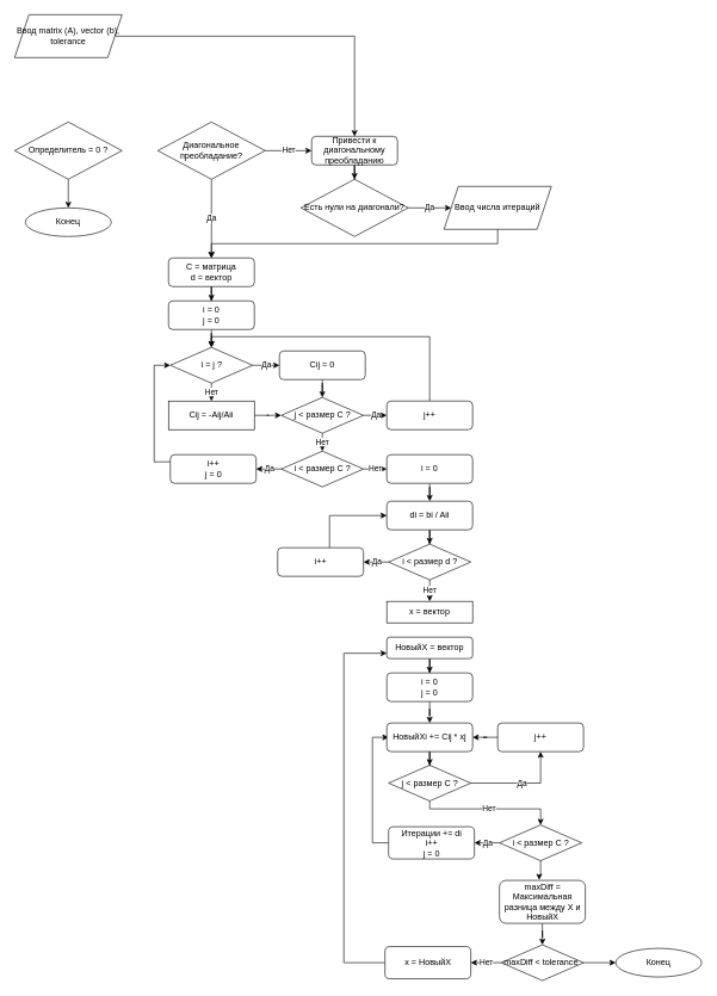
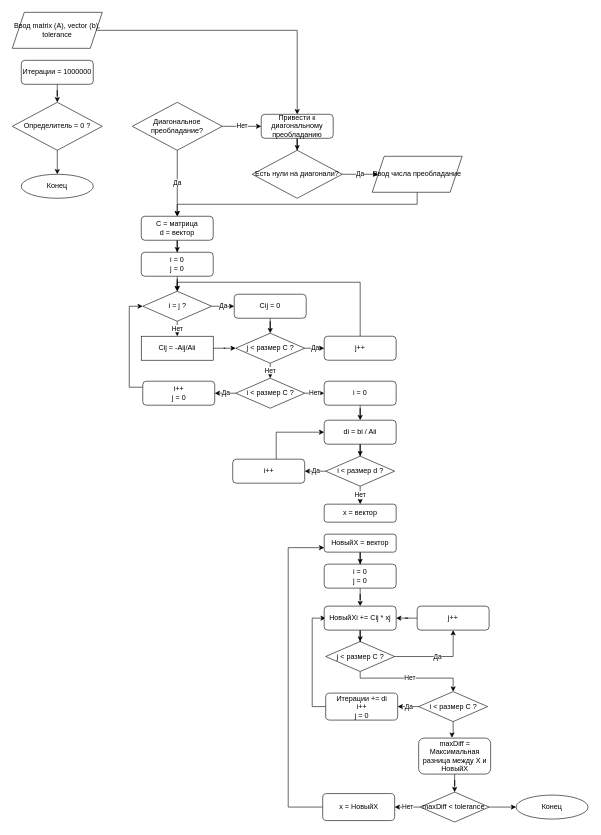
+ <mxCell id="13" value="Итерации = 1000000" style="rounded=1;whiteSpace=wrap;html=1;" vertex="1" parent="1"><mxGeometry x="35" y="100" width="120" height="40" as="geometry" /></mxCell>
+ <mxCell id="12" style="edgeStyle=orthogonalEdgeStyle;rounded=0;orthogonalLoop=1;jettySize=auto;html=1;entryX=0.5;entryY=0;entryDx=0;entryDy=0;" edge="1" parent="1" source="13" target="5"><mxGeometry relative="1" as="geometry" /></mxCell>
- <mxCell id="15" value="Ввод числа итераций" style="shape=parallelogram;perimeter=parallelogramPerimeter;whiteSpace=wrap;html=1;fixedSize=1;" vertex="1" parent="1"><mxGeometry x="620" y="260" width="150" height="60" as="geometry" /></mxCell>
+ <mxCell id="15" value="Ввод числа преобладание" style="shape=parallelogram;perimeter=parallelogramPerimeter;whiteSpace=wrap;html=1;fixedSize=1;" vertex="1" parent="1"><mxGeometry x="620" y="260" width="150" height="60" as="geometry" /></mxCell>
- <mxCell id="48" value="x = вектор" style="whiteSpace=wrap;html=1;rounded=0;" vertex="1" parent="1"><mxGeometry x="540" y="840" width="120" height="30" as="geometry" /></mxCell>
+ <mxCell id="48" value="x = вектор" style="rounded=1;whiteSpace=wrap;html=1;" vertex="1" parent="1"><mxGeometry x="540" y="840" width="120" height="30" as="geometry" /></mxCell>
